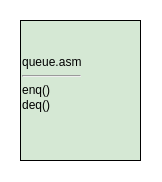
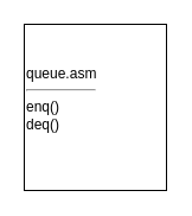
- <mxCell id="2" value="queue.asm&lt;div&gt;&lt;hr&gt;enq()&lt;/div&gt;&lt;div&gt;deq()&lt;/div&gt;&lt;div&gt;&lt;br&gt;&lt;/div&gt;" style="whiteSpace=wrap;html=1;align=left;fillColor=#d5e8d4;" vertex="1" parent="1"><mxGeometry x="20" y="20" width="120" height="140" as="geometry" /></mxCell>
+ <mxCell id="2" value="queue.asm&lt;div&gt;&lt;hr&gt;enq()&lt;/div&gt;&lt;div&gt;deq()&lt;/div&gt;&lt;div&gt;&lt;br&gt;&lt;/div&gt;" style="whiteSpace=wrap;html=1;align=left;" vertex="1" parent="1"><mxGeometry x="20" y="20" width="120" height="140" as="geometry" /></mxCell>
